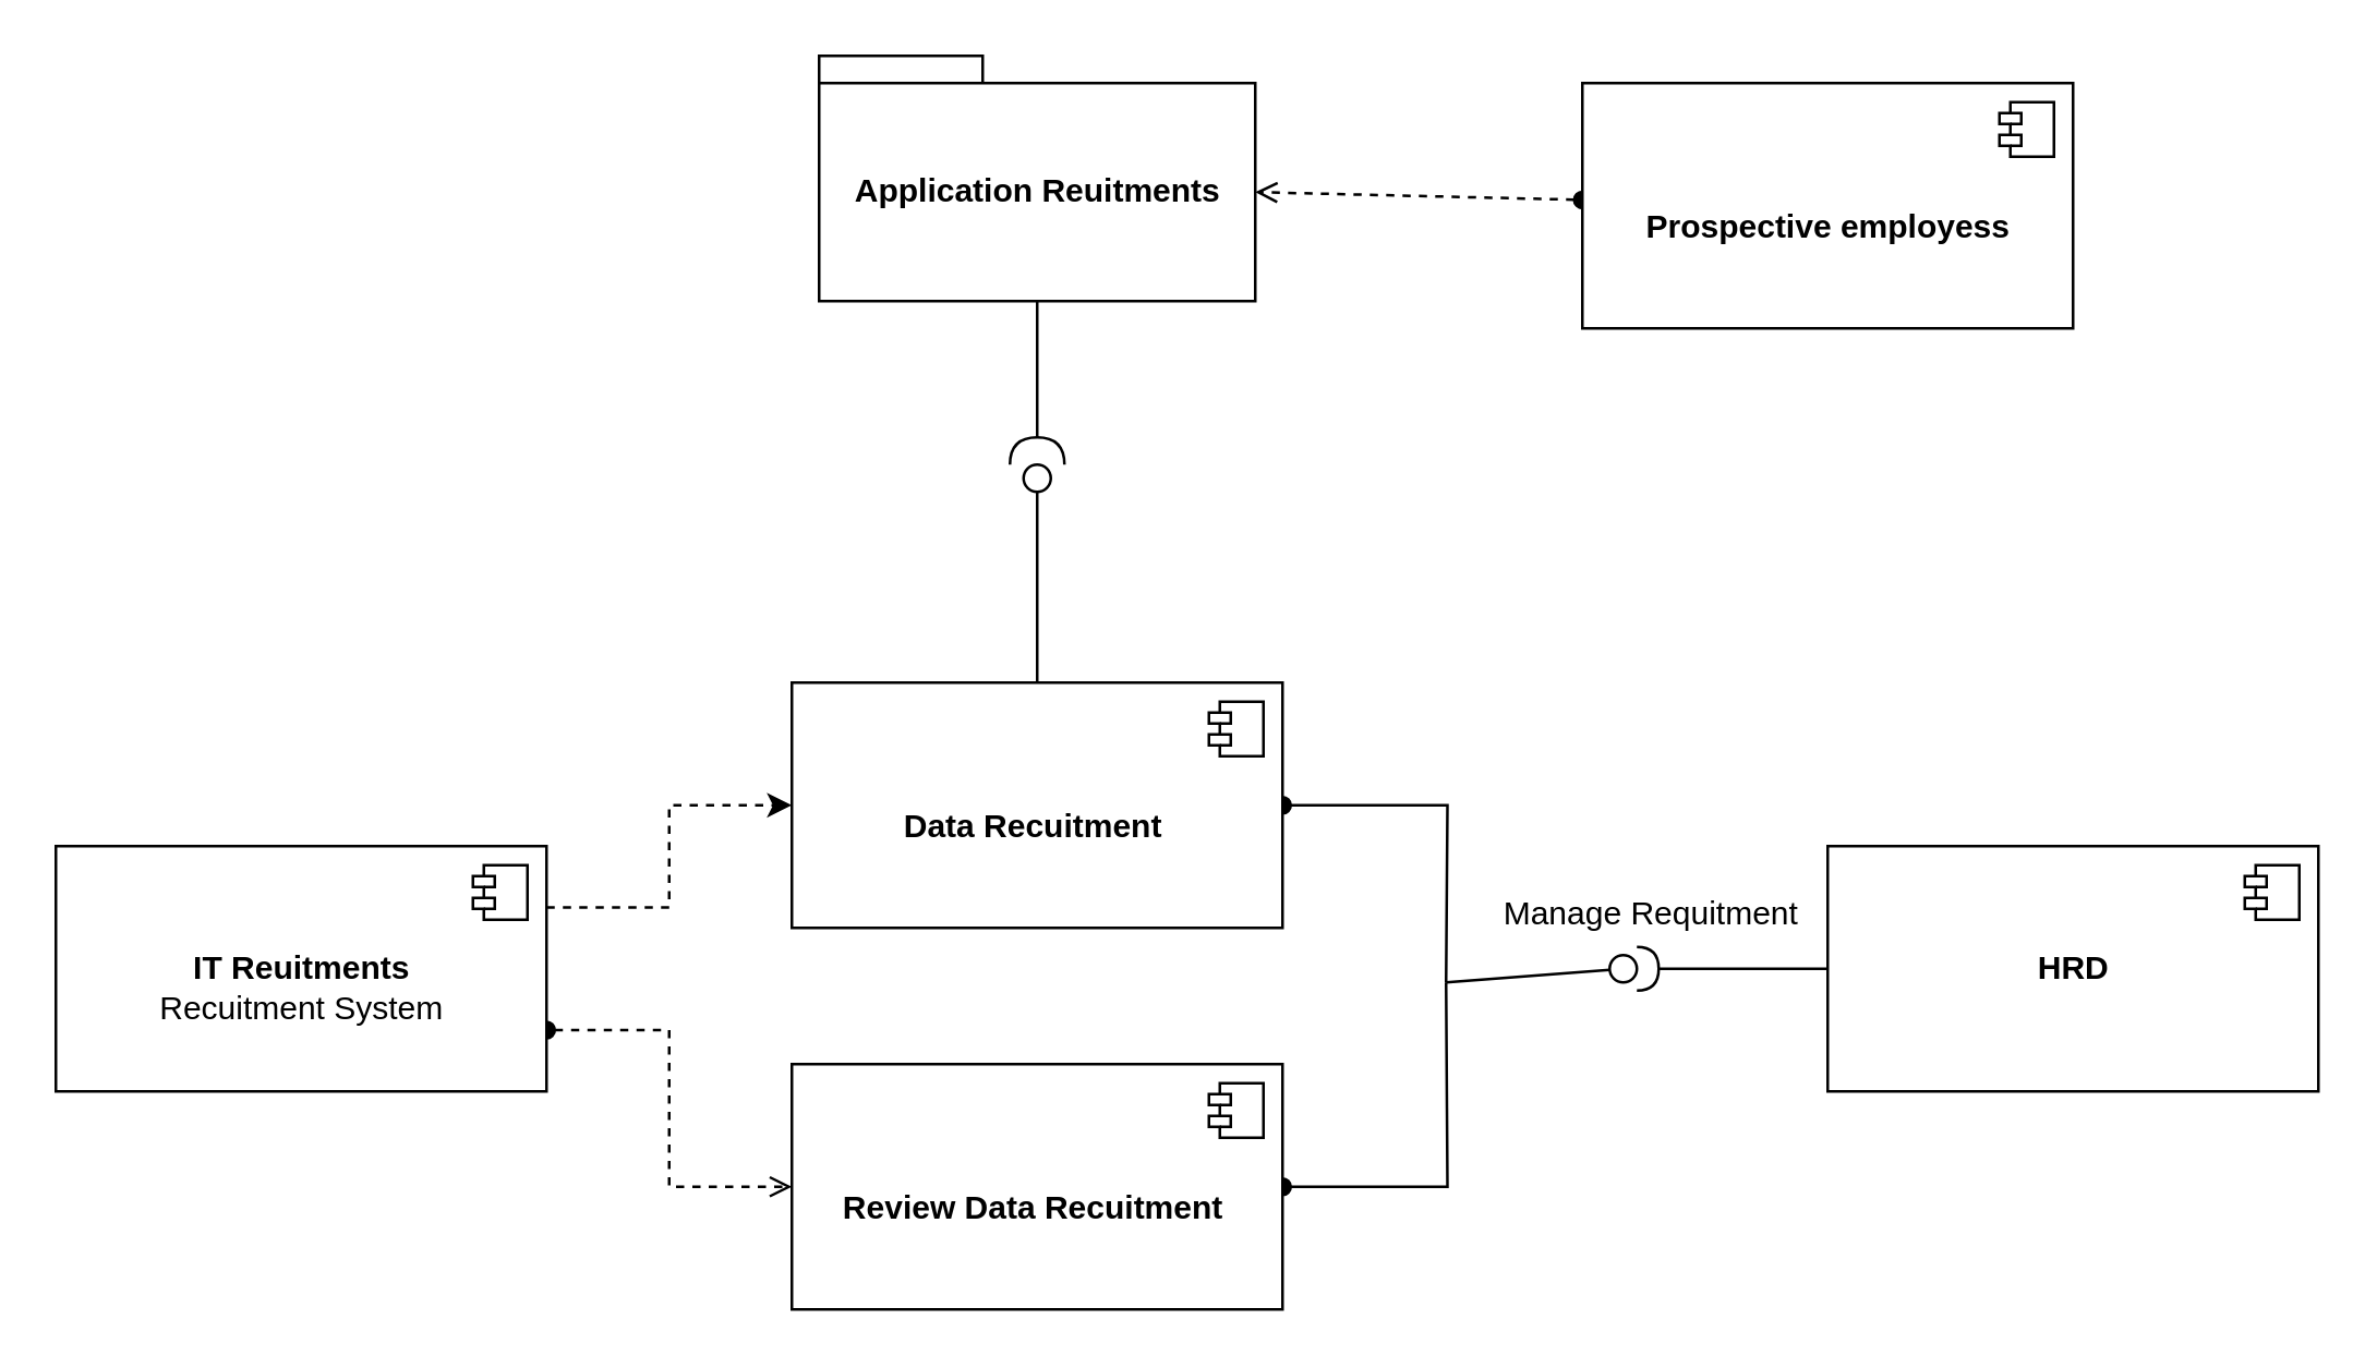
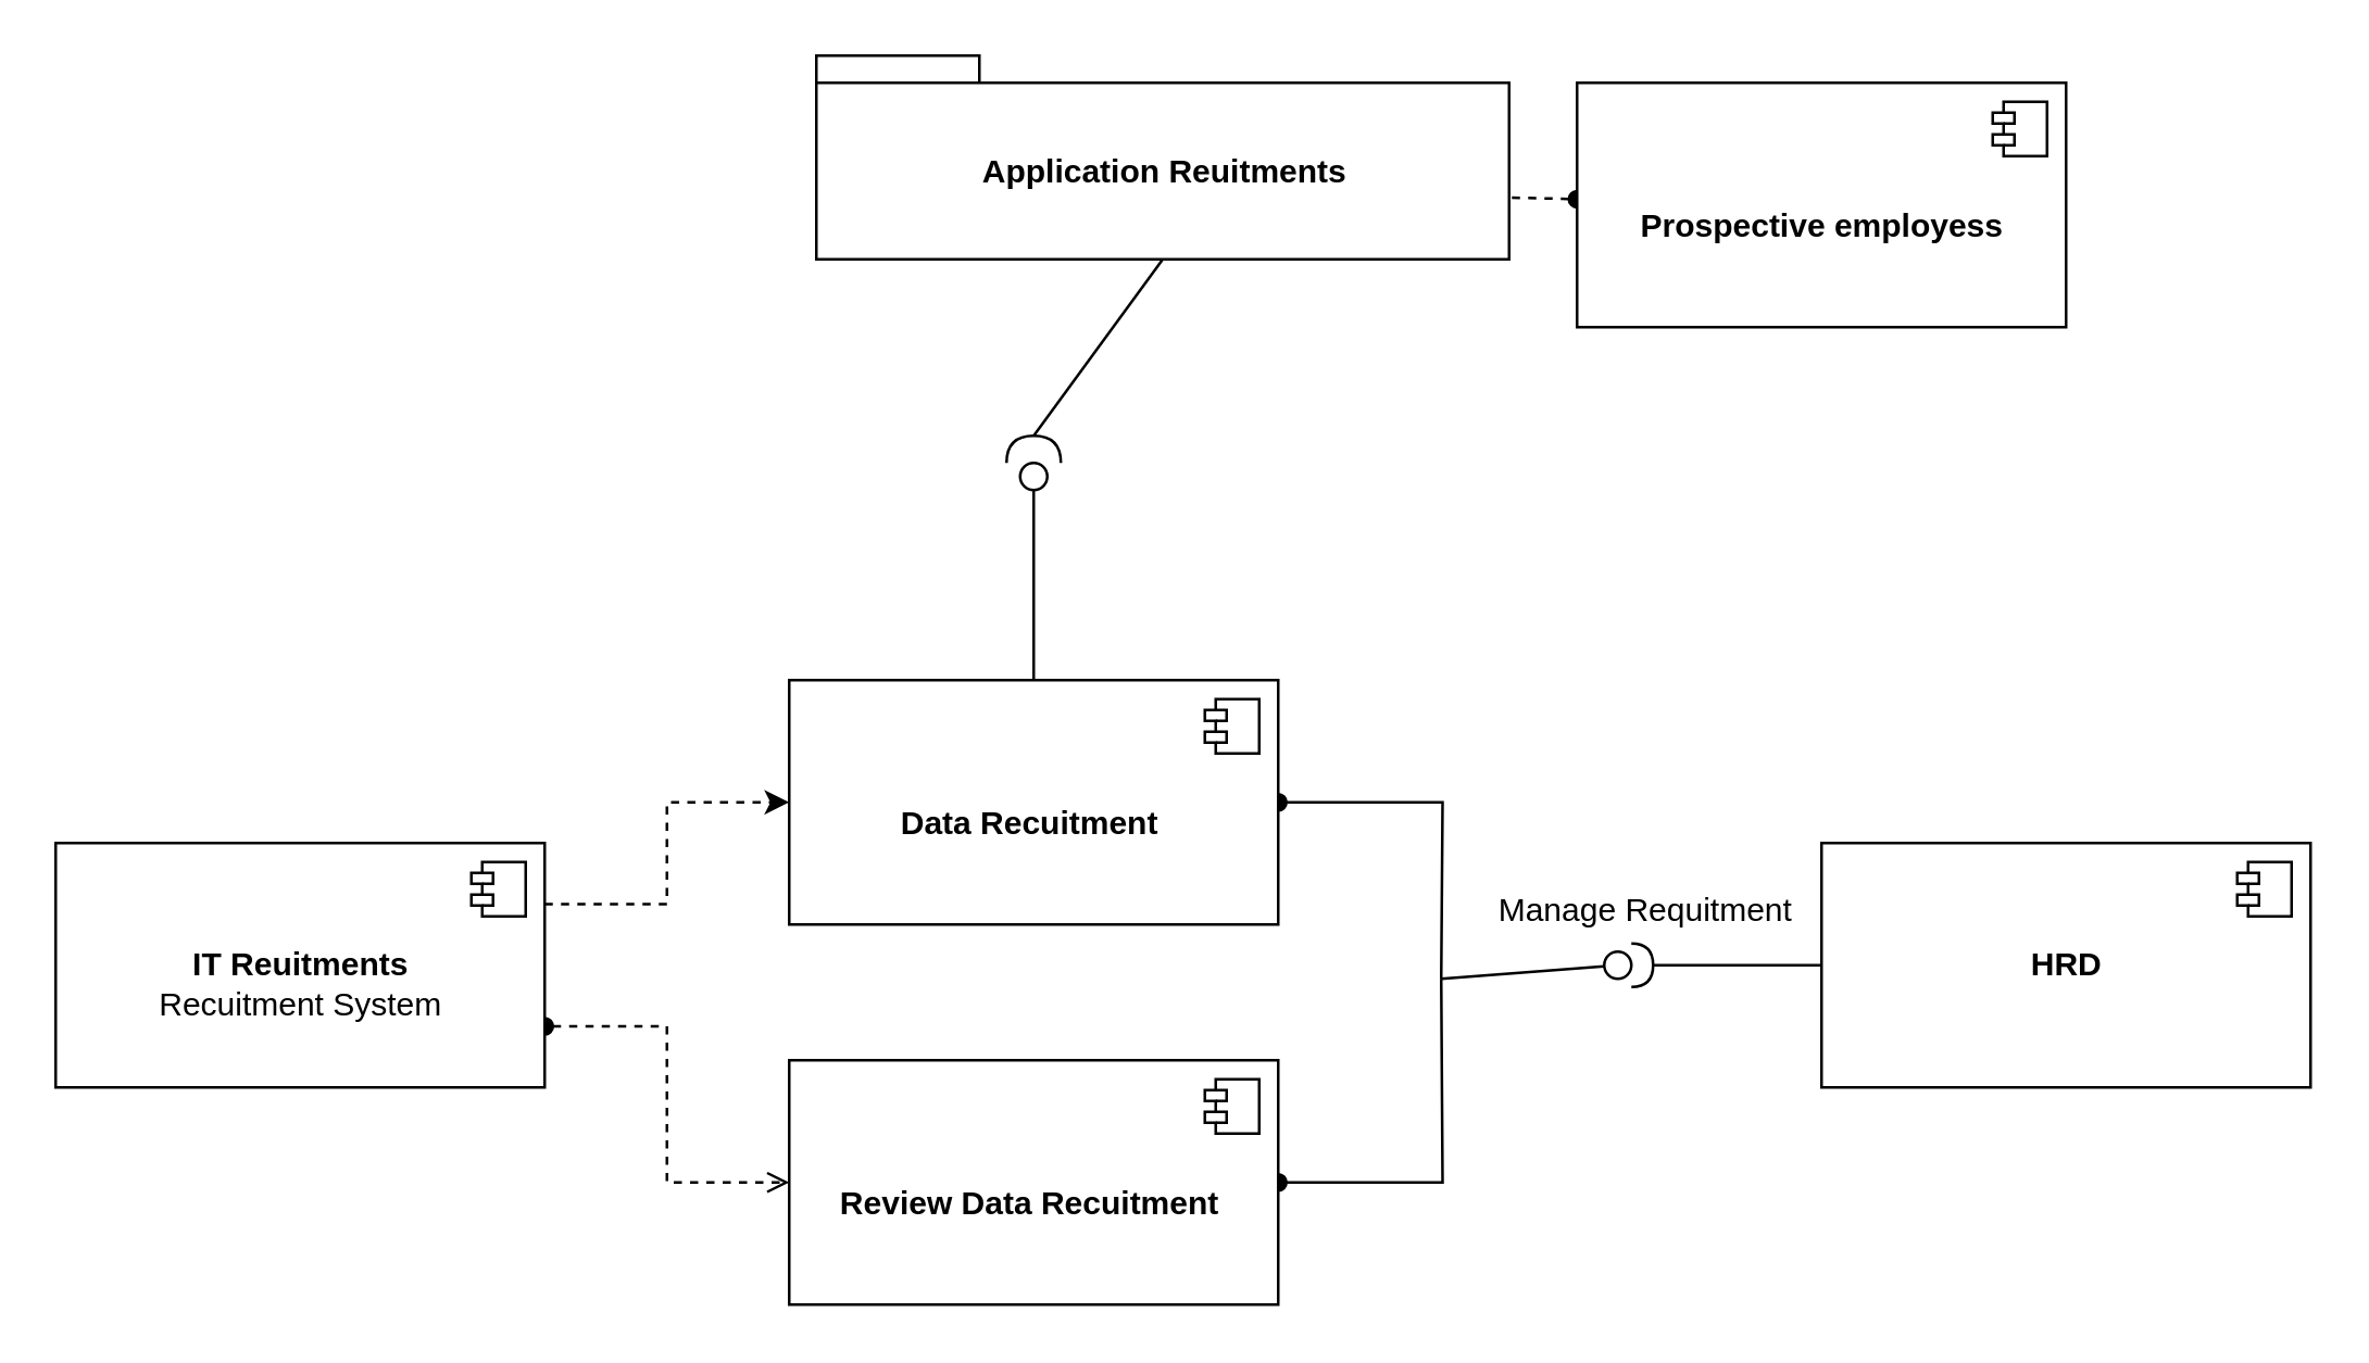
- <mxCell id="14" value="Application Reuitments" style="shape=folder;fontStyle=1;spacingTop=10;tabWidth=60;tabHeight=10;tabPosition=left;html=1;" vertex="1" parent="1"><mxGeometry x="300" y="20" width="160" height="90" as="geometry" /></mxCell>
+ <mxCell id="14" value="Application Reuitments" style="shape=folder;fontStyle=1;spacingTop=10;tabWidth=60;tabHeight=10;tabPosition=left;html=1;" vertex="1" parent="1"><mxGeometry x="300" y="20" width="255" height="75" as="geometry" /></mxCell>
